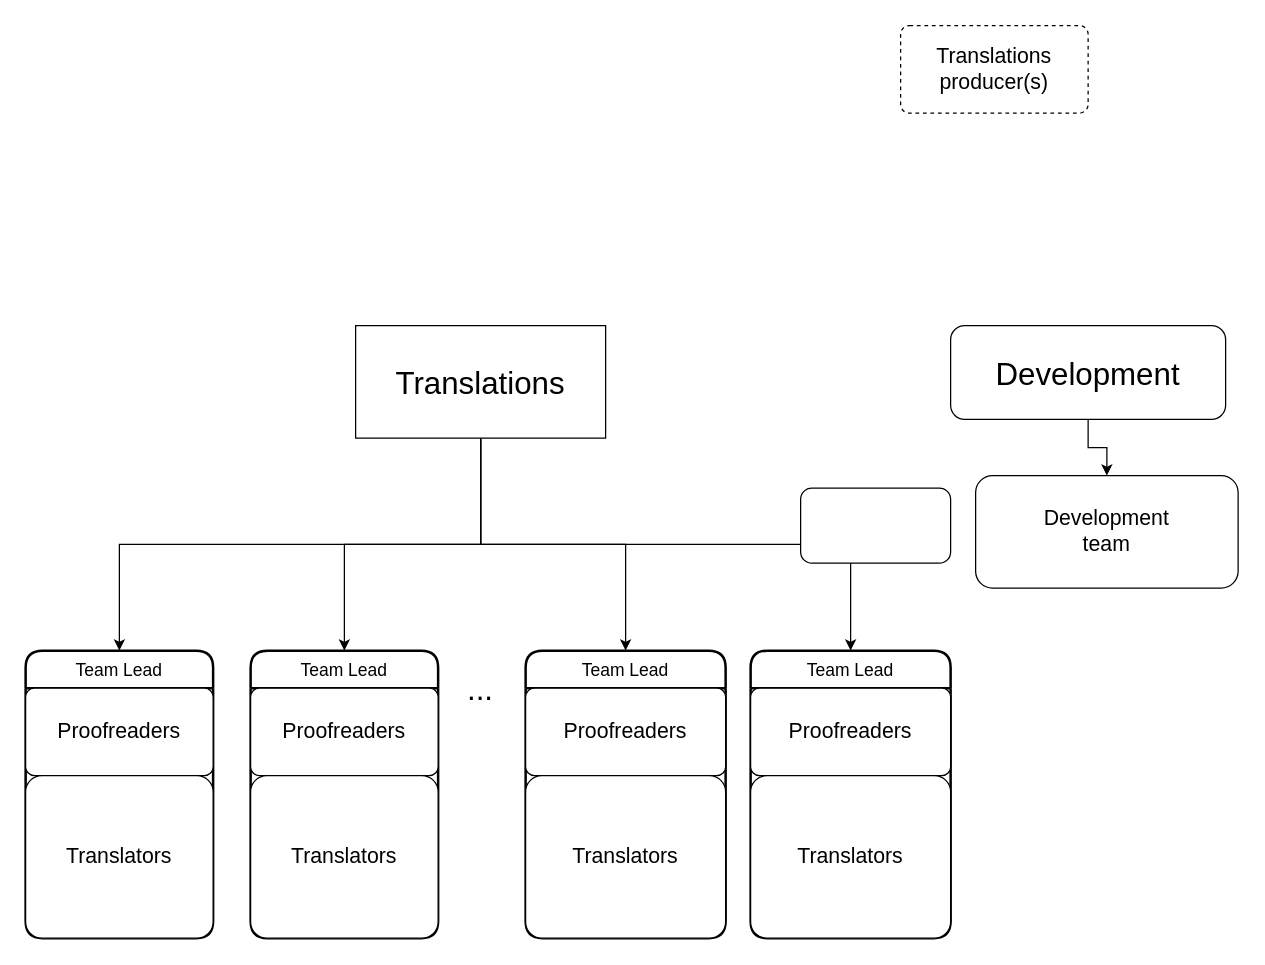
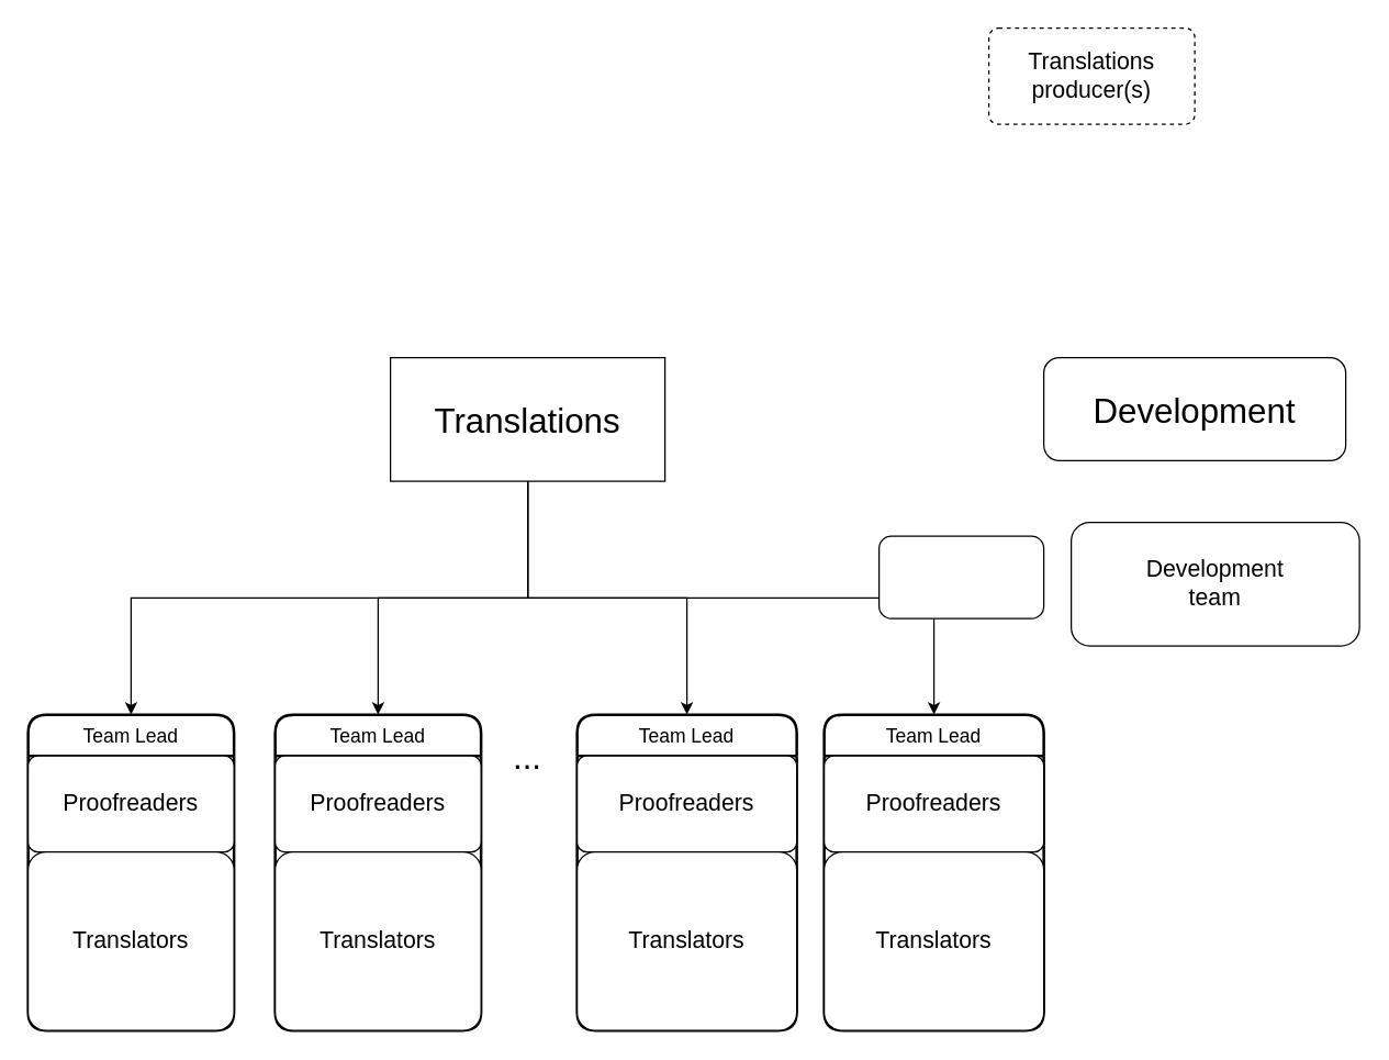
- <mxCell id="22" value="" style="edgeStyle=orthogonalEdgeStyle;rounded=0;orthogonalLoop=1;jettySize=auto;html=1;fontSize=25;" edge="1" parent="1" source="23" target="21"><mxGeometry relative="1" as="geometry" /></mxCell>
